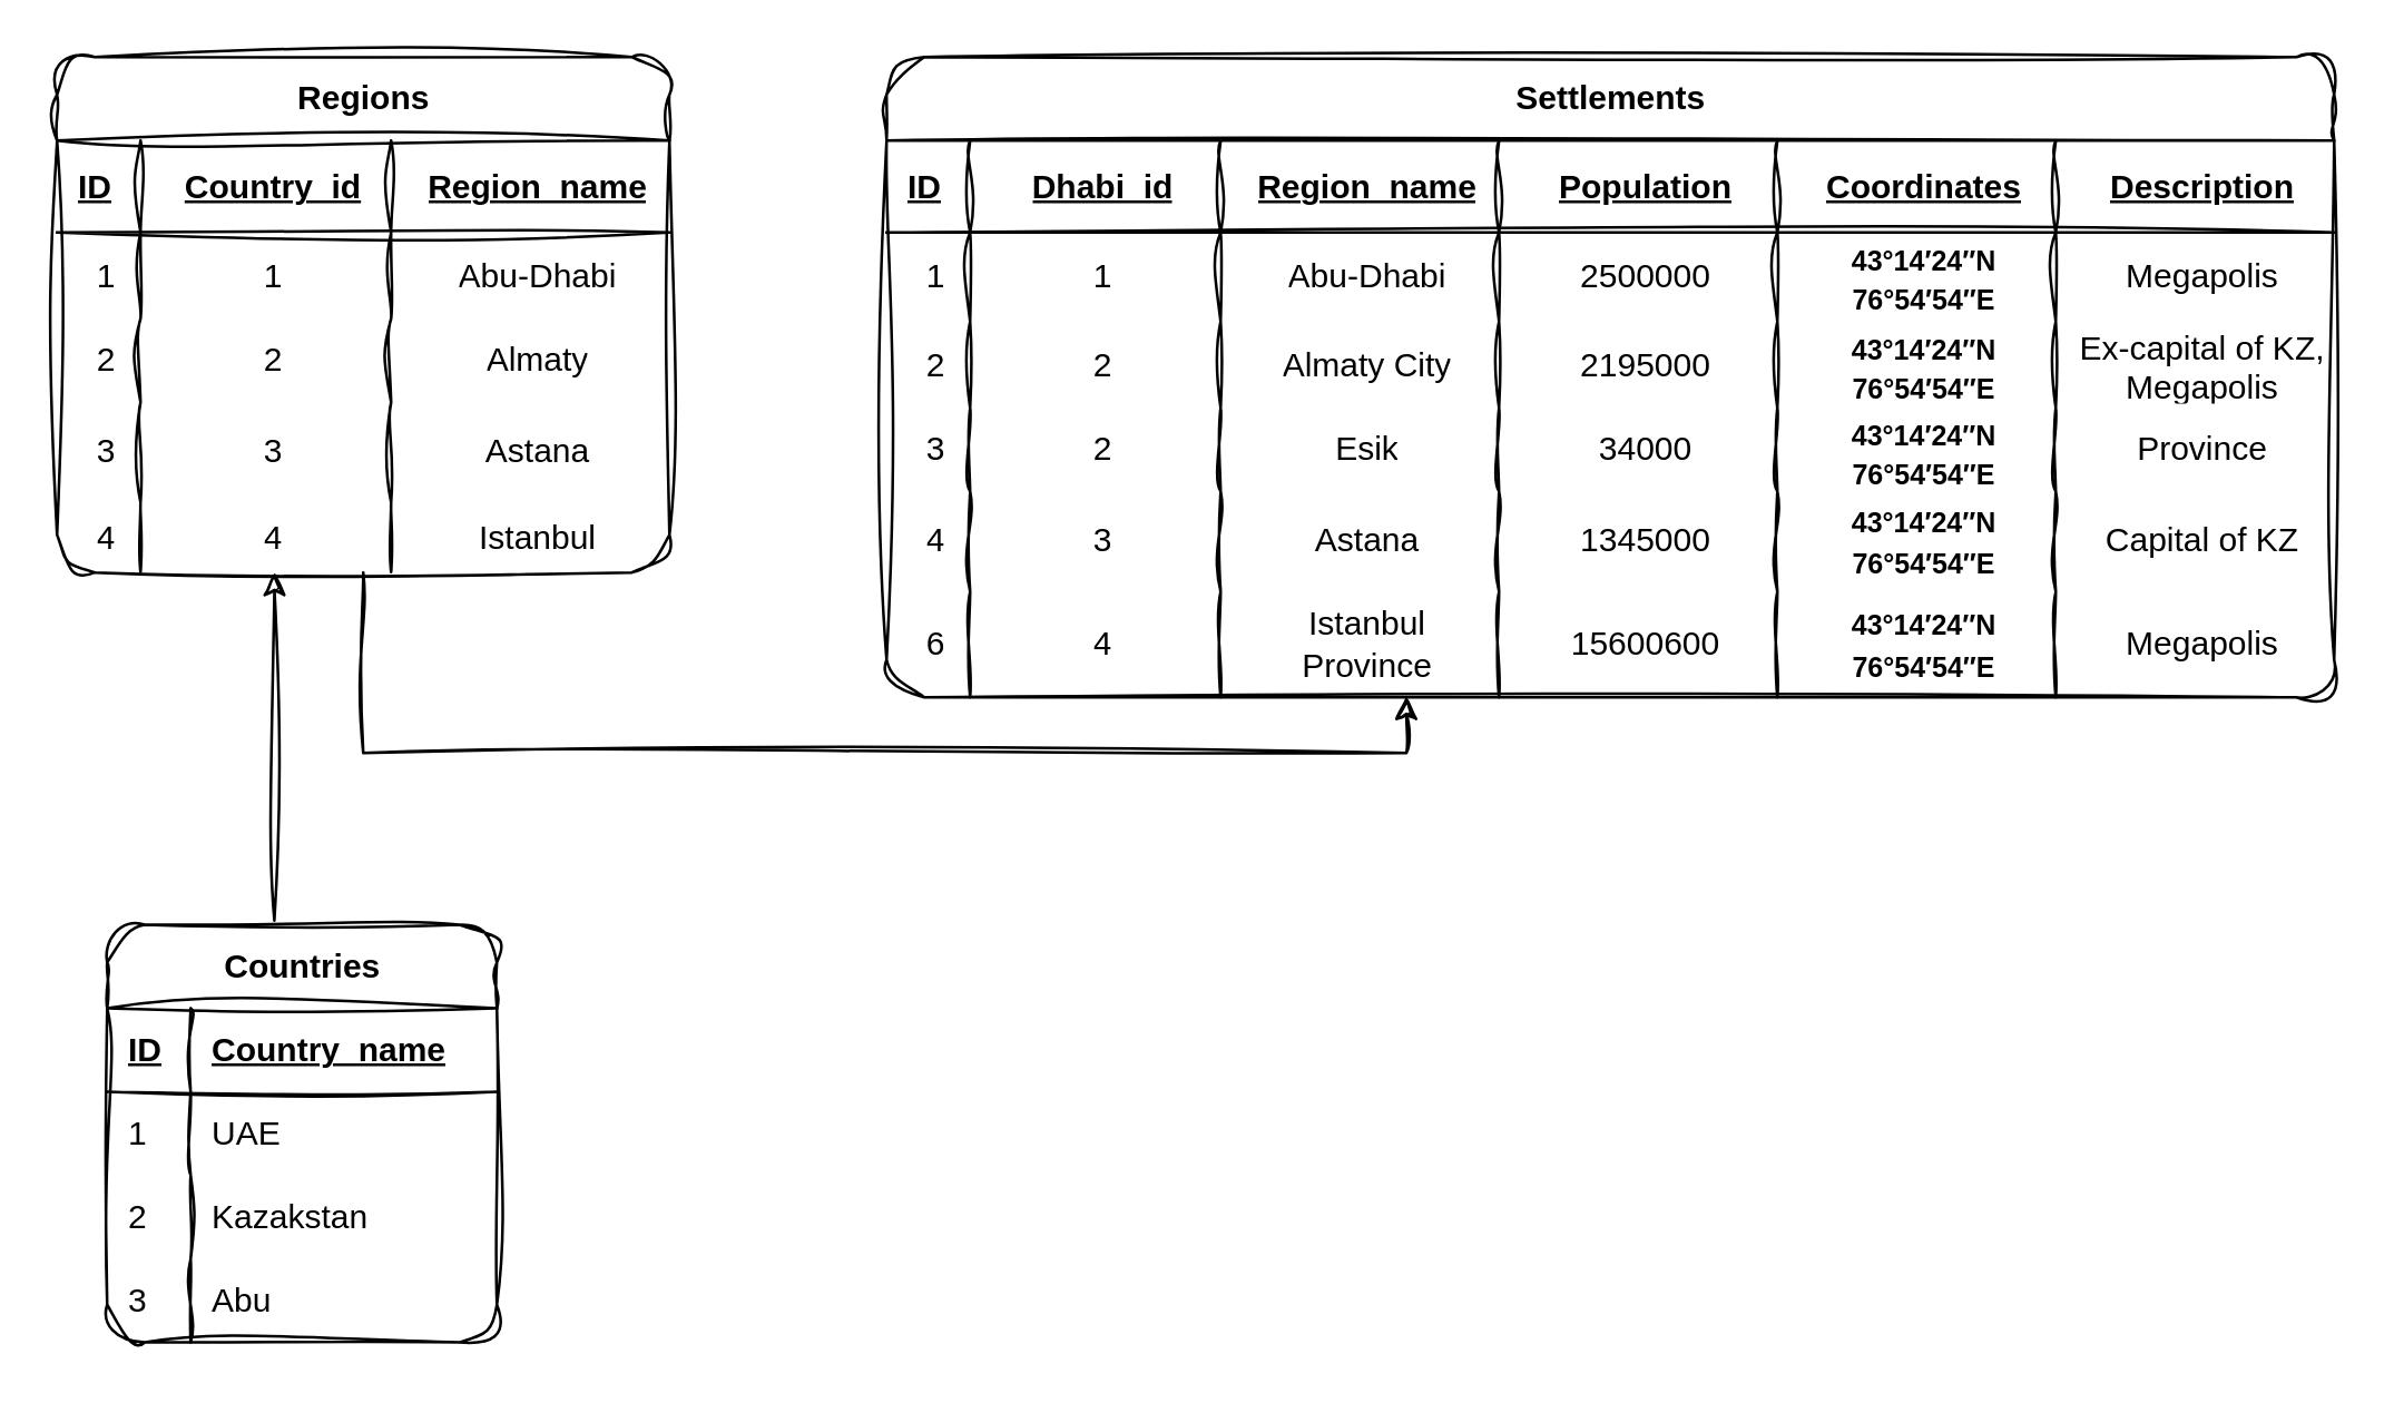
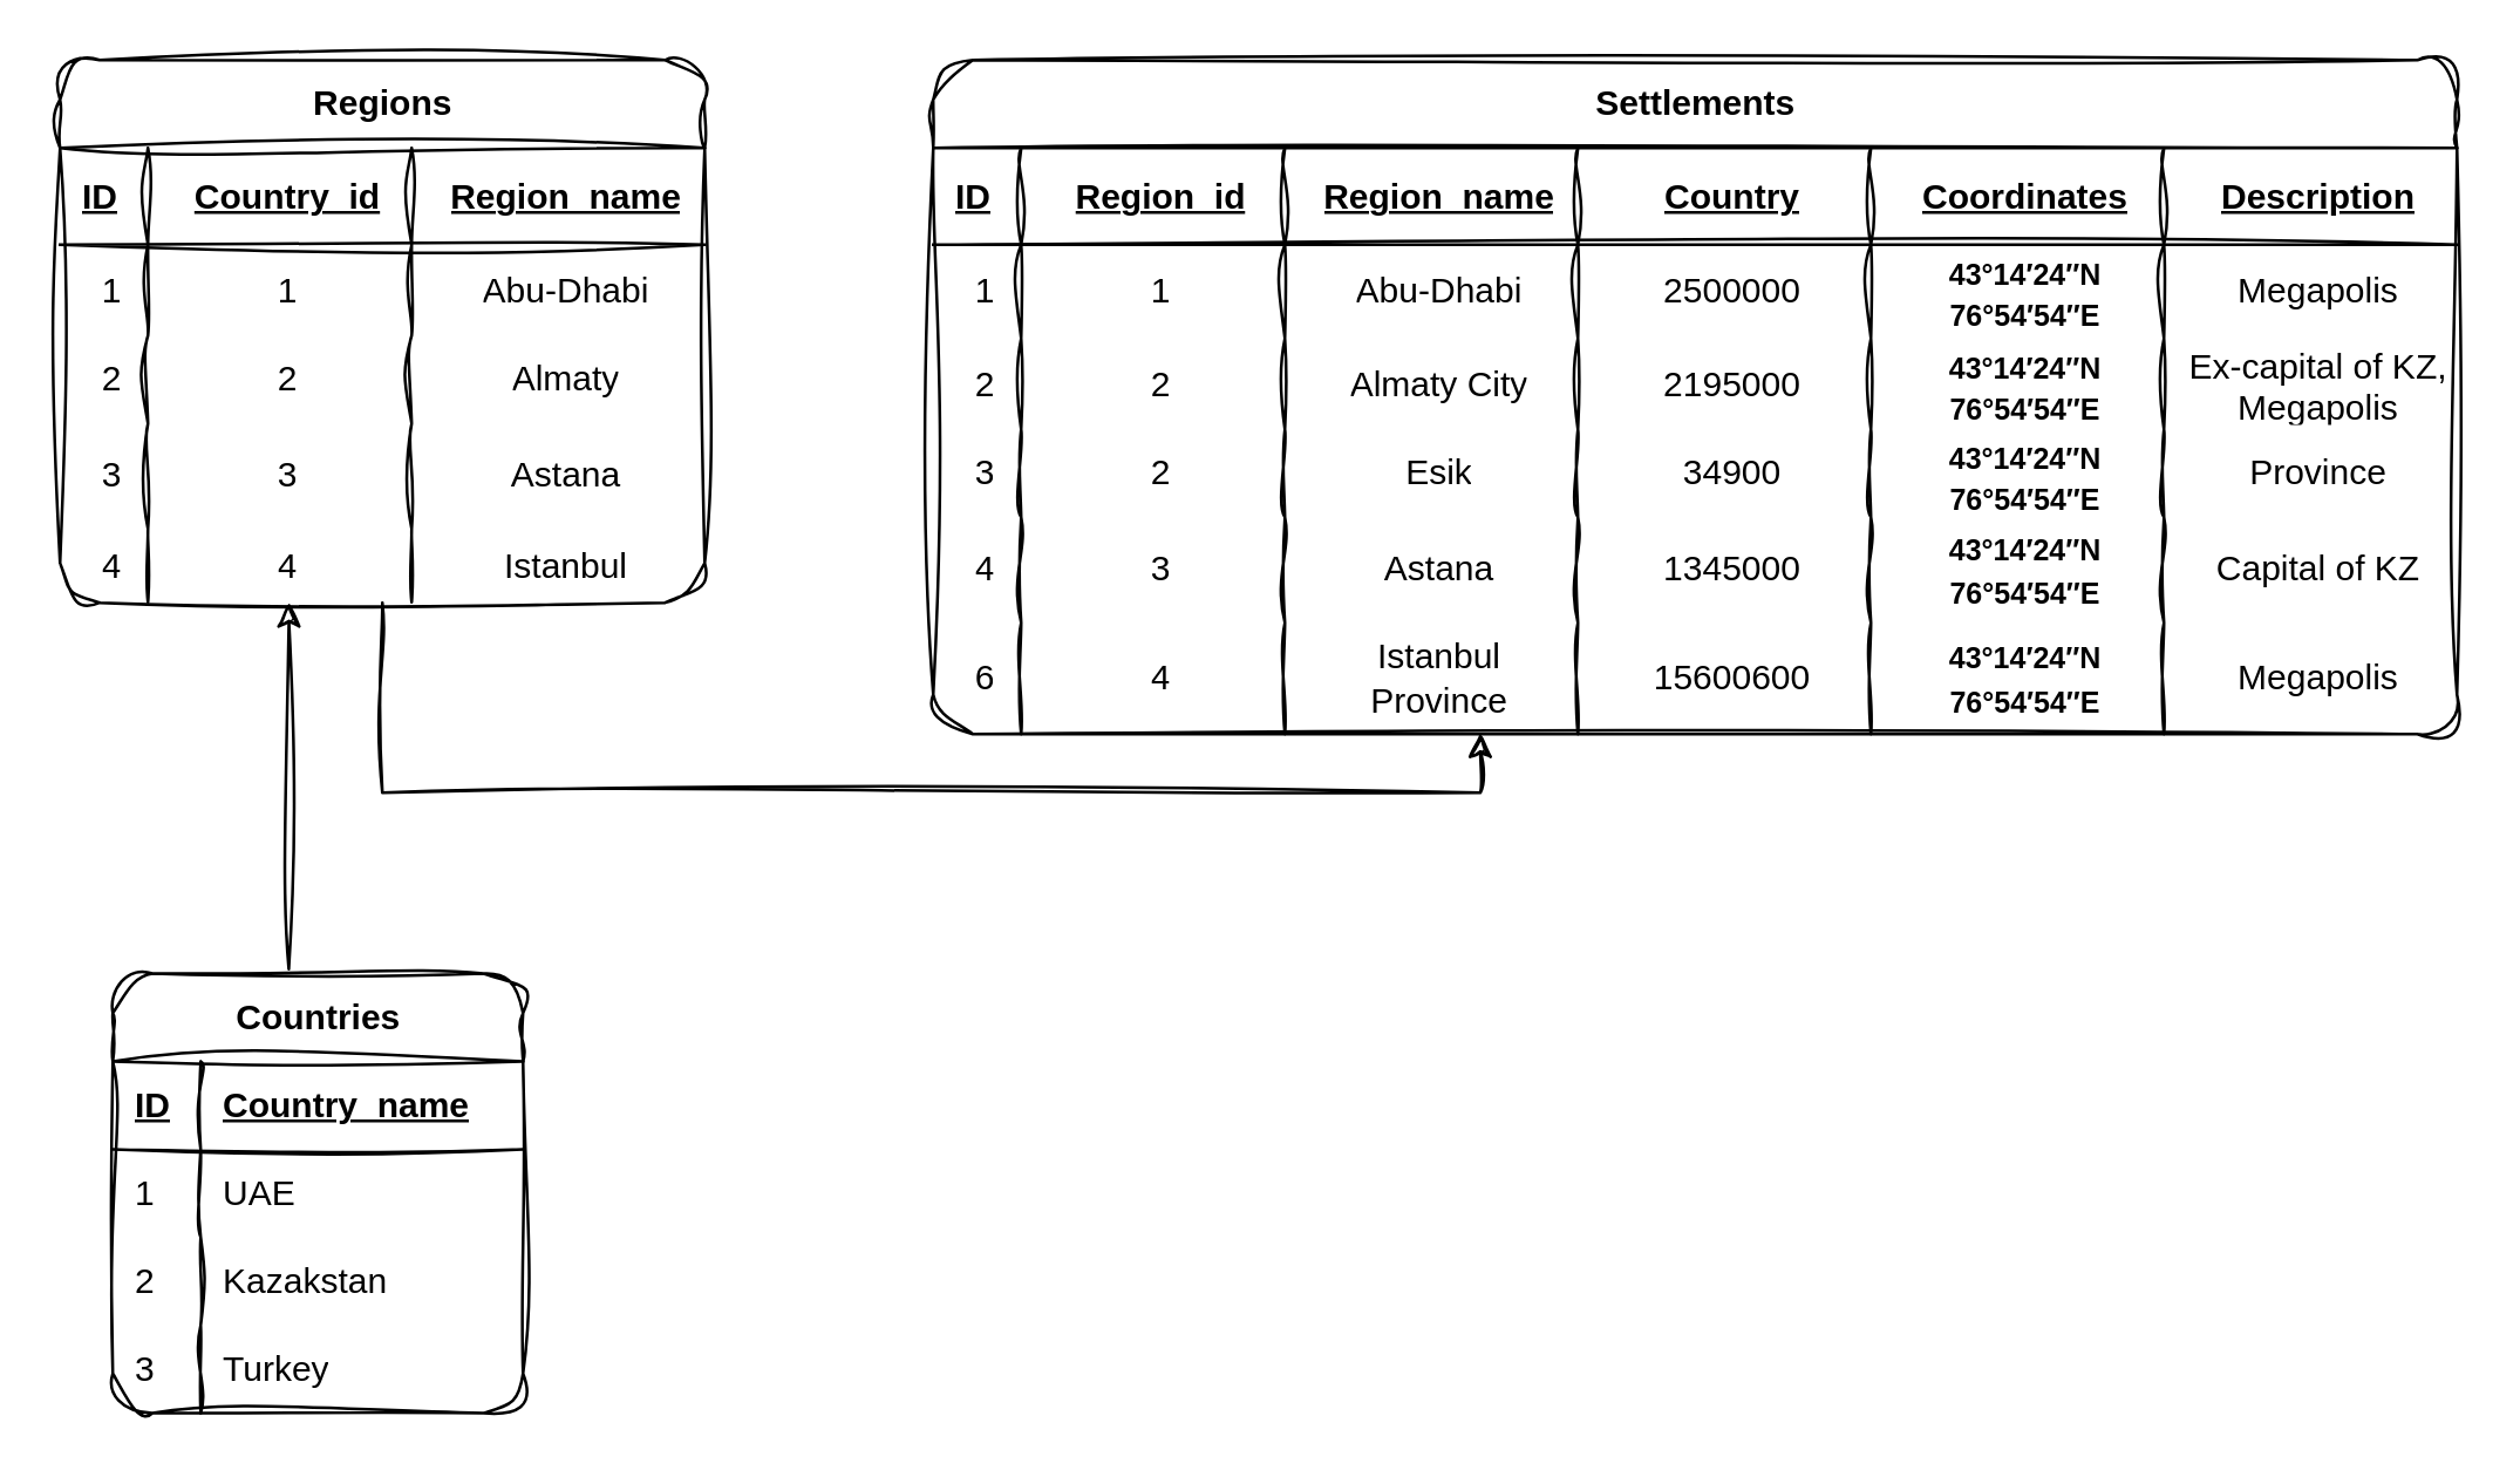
- <mxCell id="40" value="Dhabi_id" style="shape=partialRectangle;connectable=0;fillColor=none;top=0;left=0;bottom=0;right=0;align=center;spacingLeft=6;fontStyle=5;overflow=hidden;whiteSpace=wrap;html=1;labelBackgroundColor=none;sketch=1;curveFitting=1;jiggle=2;rounded=1;" vertex="1" parent="38"><mxGeometry x="30" width="90" height="33" as="geometry"><mxRectangle width="90" height="33" as="alternateBounds" /></mxGeometry></mxCell>
+ <mxCell id="40" value="Region_id" style="shape=partialRectangle;connectable=0;fillColor=none;top=0;left=0;bottom=0;right=0;align=center;spacingLeft=6;fontStyle=5;overflow=hidden;whiteSpace=wrap;html=1;labelBackgroundColor=none;sketch=1;curveFitting=1;jiggle=2;rounded=1;" vertex="1" parent="38"><mxGeometry x="30" width="90" height="33" as="geometry"><mxRectangle width="90" height="33" as="alternateBounds" /></mxGeometry></mxCell>
- <mxCell id="42" value="Population" style="shape=partialRectangle;connectable=0;fillColor=none;top=0;left=0;bottom=0;right=0;align=center;spacingLeft=6;fontStyle=5;overflow=hidden;whiteSpace=wrap;html=1;labelBackgroundColor=none;sketch=1;curveFitting=1;jiggle=2;rounded=1;flipV=1;flipH=1;" vertex="1" parent="38"><mxGeometry x="220" width="100" height="33" as="geometry"><mxRectangle width="100" height="33" as="alternateBounds" /></mxGeometry></mxCell>
+ <mxCell id="42" value="Country" style="shape=partialRectangle;connectable=0;fillColor=none;top=0;left=0;bottom=0;right=0;align=center;spacingLeft=6;fontStyle=5;overflow=hidden;whiteSpace=wrap;html=1;labelBackgroundColor=none;sketch=1;curveFitting=1;jiggle=2;rounded=1;flipV=1;flipH=1;" vertex="1" parent="38"><mxGeometry x="220" width="100" height="33" as="geometry"><mxRectangle width="100" height="33" as="alternateBounds" /></mxGeometry></mxCell>
- <mxCell id="63" value="34000" style="shape=partialRectangle;connectable=0;fillColor=none;top=0;left=0;bottom=0;right=0;align=center;spacingLeft=6;overflow=hidden;whiteSpace=wrap;html=1;labelBackgroundColor=none;sketch=1;curveFitting=1;jiggle=2;rounded=1;" vertex="1" parent="59"><mxGeometry x="220" width="100" height="30" as="geometry"><mxRectangle width="100" height="30" as="alternateBounds" /></mxGeometry></mxCell>
+ <mxCell id="63" value="34900" style="shape=partialRectangle;connectable=0;fillColor=none;top=0;left=0;bottom=0;right=0;align=center;spacingLeft=6;overflow=hidden;whiteSpace=wrap;html=1;labelBackgroundColor=none;sketch=1;curveFitting=1;jiggle=2;rounded=1;" vertex="1" parent="59"><mxGeometry x="220" width="100" height="30" as="geometry"><mxRectangle width="100" height="30" as="alternateBounds" /></mxGeometry></mxCell>
- <mxCell id="14" value="Abu" style="shape=partialRectangle;connectable=0;fillColor=none;top=0;left=0;bottom=0;right=0;align=left;spacingLeft=6;overflow=hidden;whiteSpace=wrap;html=1;labelBackgroundColor=none;sketch=1;curveFitting=1;jiggle=2;rounded=1;" vertex="1" parent="12"><mxGeometry x="30" width="110" height="30" as="geometry"><mxRectangle width="110" height="30" as="alternateBounds" /></mxGeometry></mxCell>
+ <mxCell id="14" value="Turkey" style="shape=partialRectangle;connectable=0;fillColor=none;top=0;left=0;bottom=0;right=0;align=left;spacingLeft=6;overflow=hidden;whiteSpace=wrap;html=1;labelBackgroundColor=none;sketch=1;curveFitting=1;jiggle=2;rounded=1;" vertex="1" parent="12"><mxGeometry x="30" width="110" height="30" as="geometry"><mxRectangle width="110" height="30" as="alternateBounds" /></mxGeometry></mxCell>
